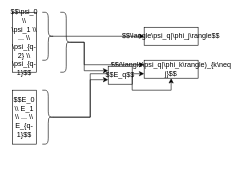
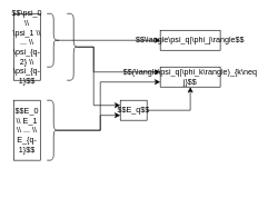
- <mxCell id="10" value="$$E_q$$" style="rounded=0;whiteSpace=wrap;html=1;" parent="1" vertex="1"><mxGeometry x="180" y="110" width="40" height="30" as="geometry" /></mxCell>
+ <mxCell id="10" value="$$E_q$$" style="rounded=0;whiteSpace=wrap;html=1;" parent="1" vertex="1"><mxGeometry x="180" y="150" width="40" height="30" as="geometry" /></mxCell>
